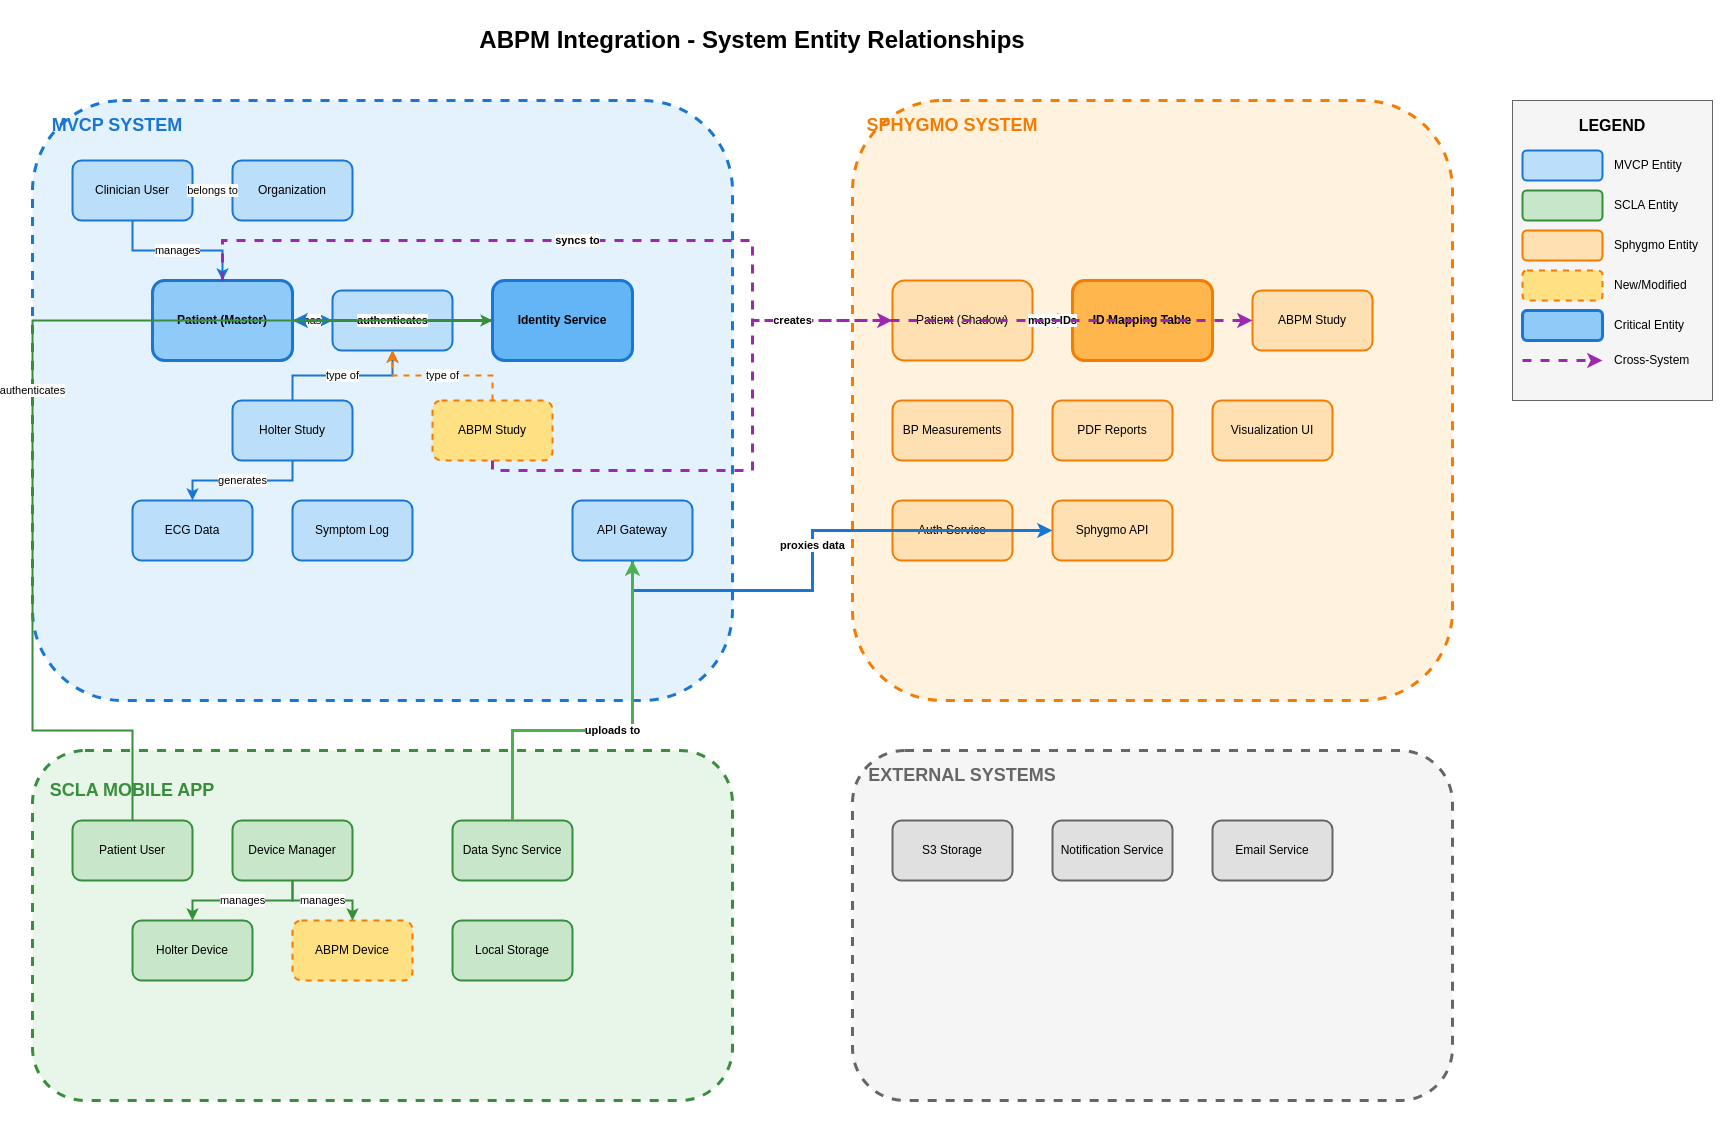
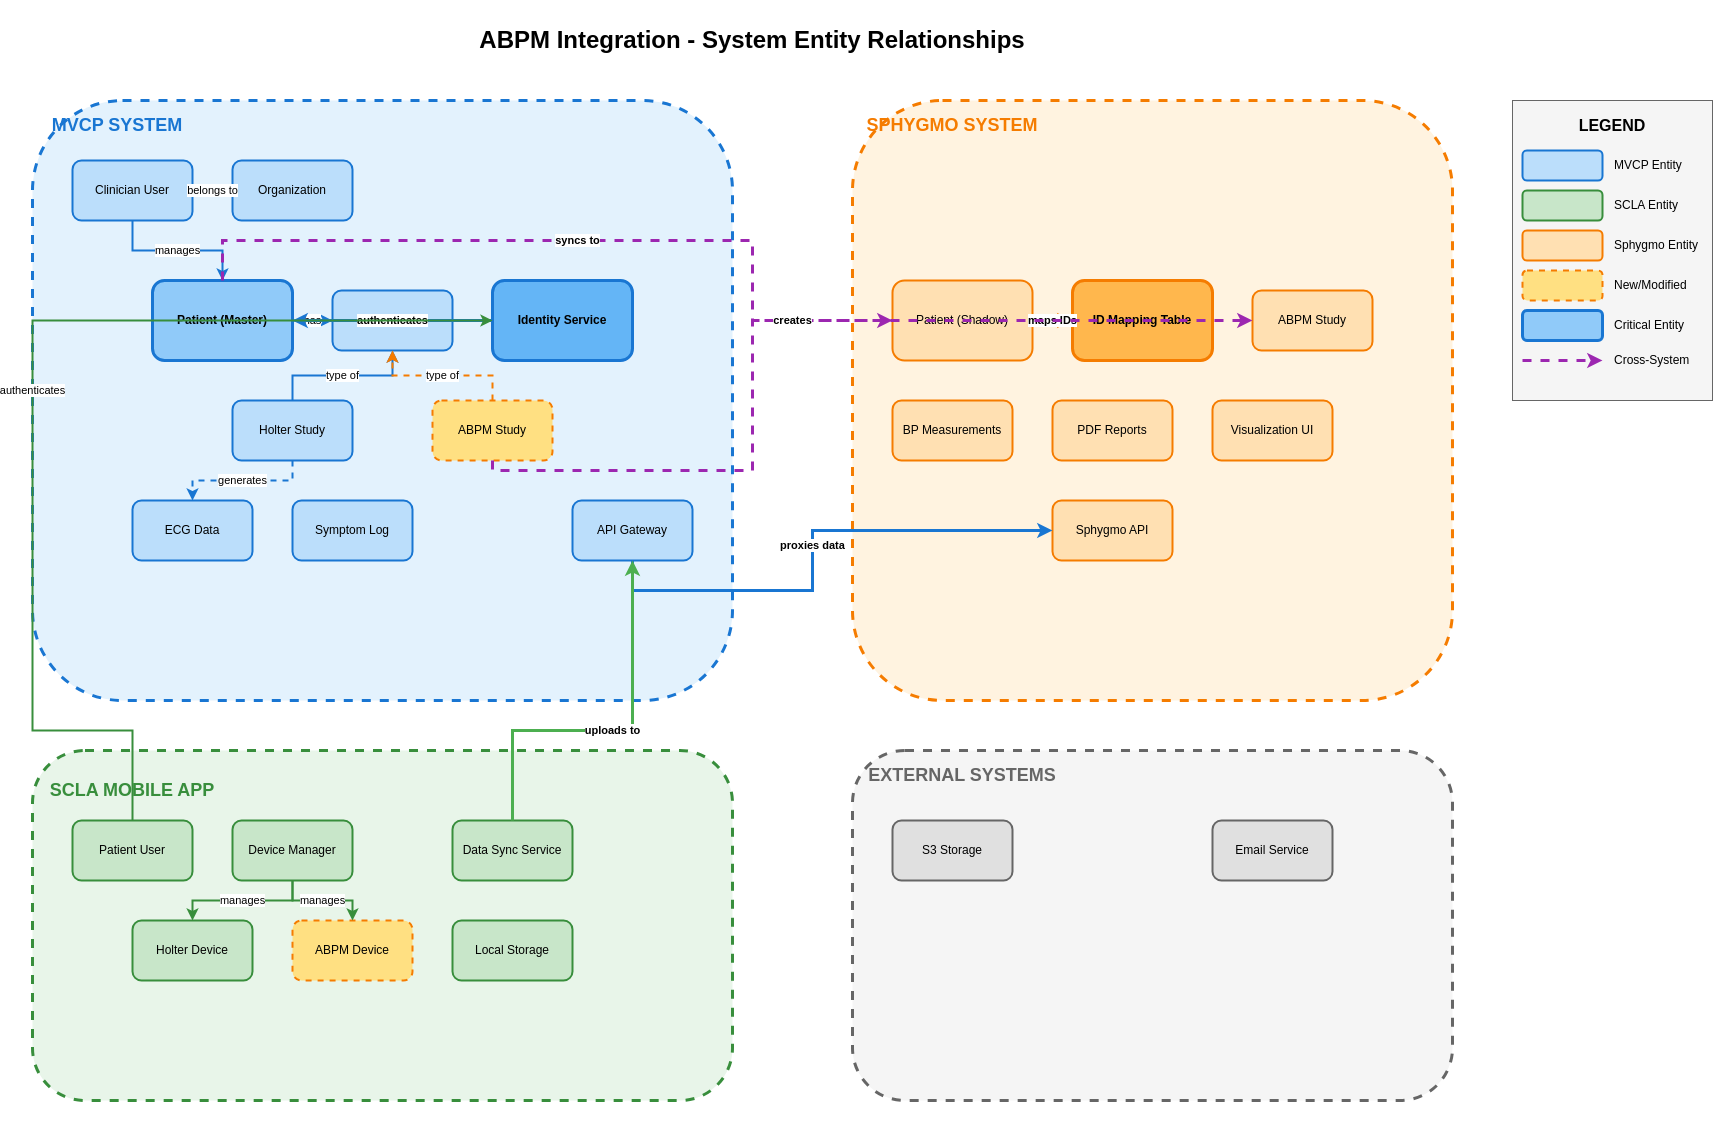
- <mxCell id="43" value="generates" style="edgeStyle=orthogonalEdgeStyle;rounded=0;orthogonalLoop=1;jettySize=auto;html=1;strokeColor=#1976D2;strokeWidth=2" edge="1" parent="1" source="13" target="15"><mxGeometry relative="1" as="geometry" /></mxCell>
+ <mxCell id="43" value="generates" style="edgeStyle=orthogonalEdgeStyle;rounded=0;orthogonalLoop=1;jettySize=auto;html=1;strokeColor=#1976D2;strokeWidth=2;dashed=1;" edge="1" parent="1" source="13" target="15"><mxGeometry relative="1" as="geometry" /></mxCell>
- <mxCell id="32" value="Auth Service" style="rounded=1;whiteSpace=wrap;html=1;fillColor=#FFE0B2;strokeColor=#F57C00;strokeWidth=2" vertex="1" parent="1"><mxGeometry x="880" y="500" width="120" height="60" as="geometry" /></mxCell>
- <mxCell id="36" value="Notification Service" style="rounded=1;whiteSpace=wrap;html=1;fillColor=#E0E0E0;strokeColor=#666666;strokeWidth=2" vertex="1" parent="1"><mxGeometry x="1040" y="820" width="120" height="60" as="geometry" /></mxCell>
